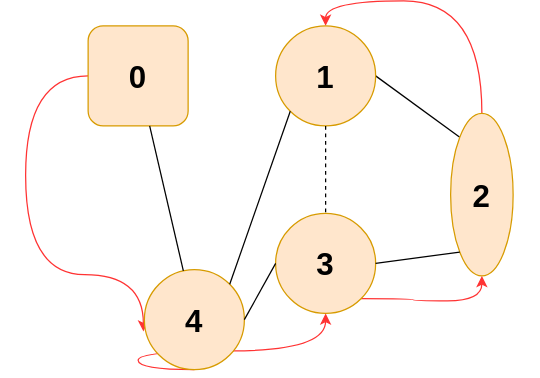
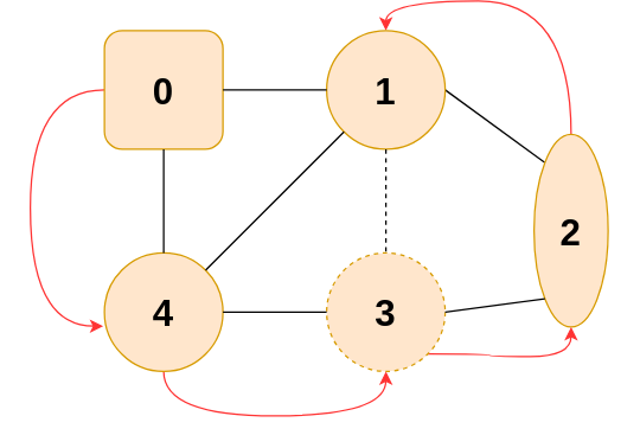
+ <mxCell id="12" value="" style="endArrow=none;html=1;" edge="1" parent="1" source="3" target="11"><mxGeometry width="50" height="50" relative="1" as="geometry"><mxPoint x="298.284" y="98.284" as="sourcePoint" /><mxPoint x="391.716" y="121.716" as="targetPoint" /></mxGeometry></mxCell>
- <mxCell id="8" value="&lt;b style=&quot;font-size: 25px&quot;&gt;3&lt;/b&gt;" style="ellipse;whiteSpace=wrap;html=1;aspect=fixed;fillColor=#ffe6cc;strokeColor=#d79b00;" vertex="1" parent="1"><mxGeometry x="220" y="170" width="80" height="80" as="geometry" /></mxCell>
+ <mxCell id="8" value="&lt;b style=&quot;font-size: 25px&quot;&gt;3&lt;/b&gt;" style="ellipse;whiteSpace=wrap;html=1;aspect=fixed;fillColor=#ffe6cc;strokeColor=#d79b00;dashed=1;" vertex="1" parent="1"><mxGeometry x="220" y="170" width="80" height="80" as="geometry" /></mxCell>
- <mxCell id="10" value="&lt;b style=&quot;font-size: 25px&quot;&gt;4&lt;/b&gt;" style="ellipse;whiteSpace=wrap;html=1;aspect=fixed;fillColor=#ffe6cc;strokeColor=#d79b00;" vertex="1" parent="1"><mxGeometry x="115" y="215" width="80" height="80" as="geometry" /></mxCell>
+ <mxCell id="10" value="&lt;b style=&quot;font-size: 25px&quot;&gt;4&lt;/b&gt;" style="ellipse;whiteSpace=wrap;html=1;aspect=fixed;fillColor=#ffe6cc;strokeColor=#d79b00;" vertex="1" parent="1"><mxGeometry x="70" y="170" width="80" height="80" as="geometry" /></mxCell>
